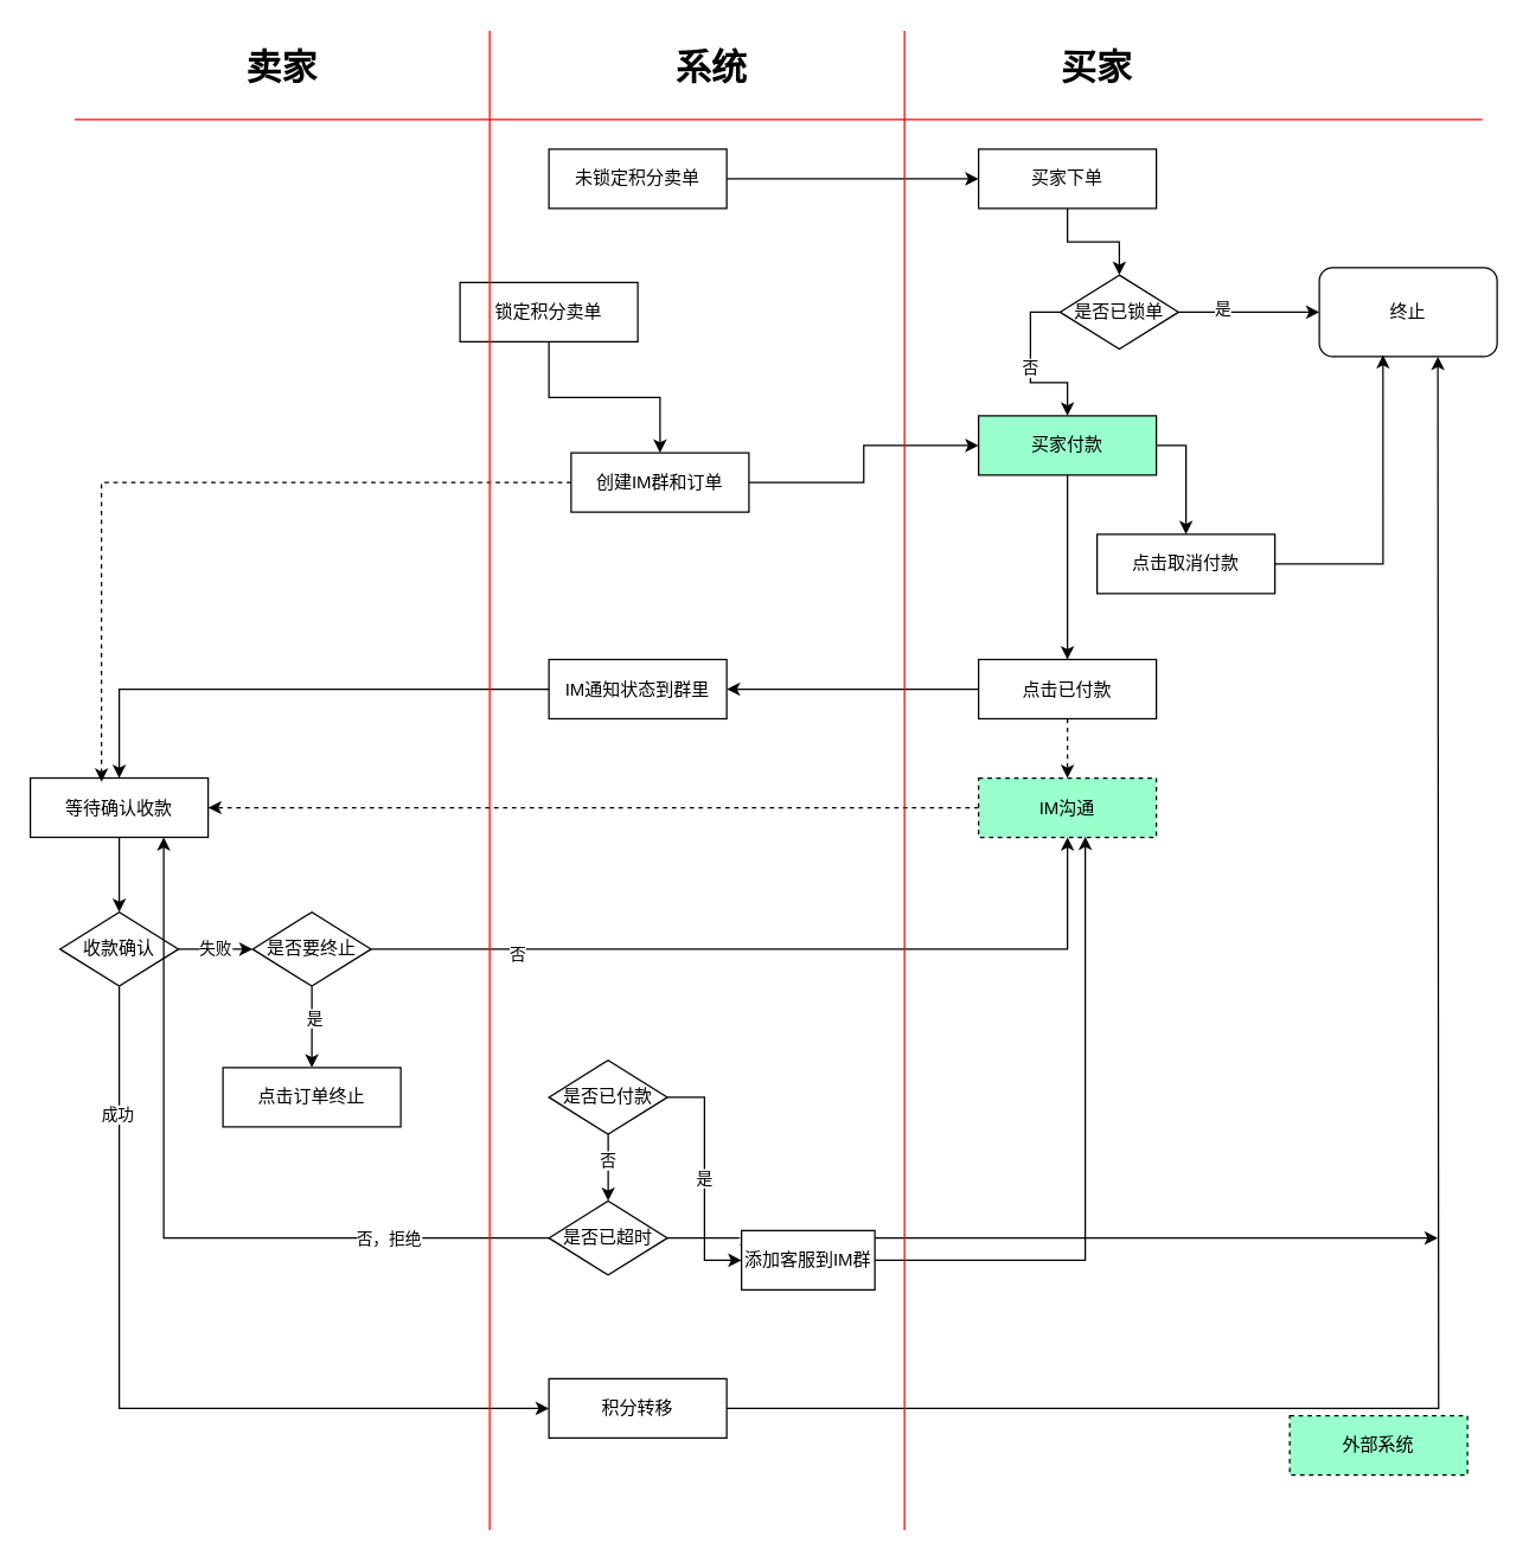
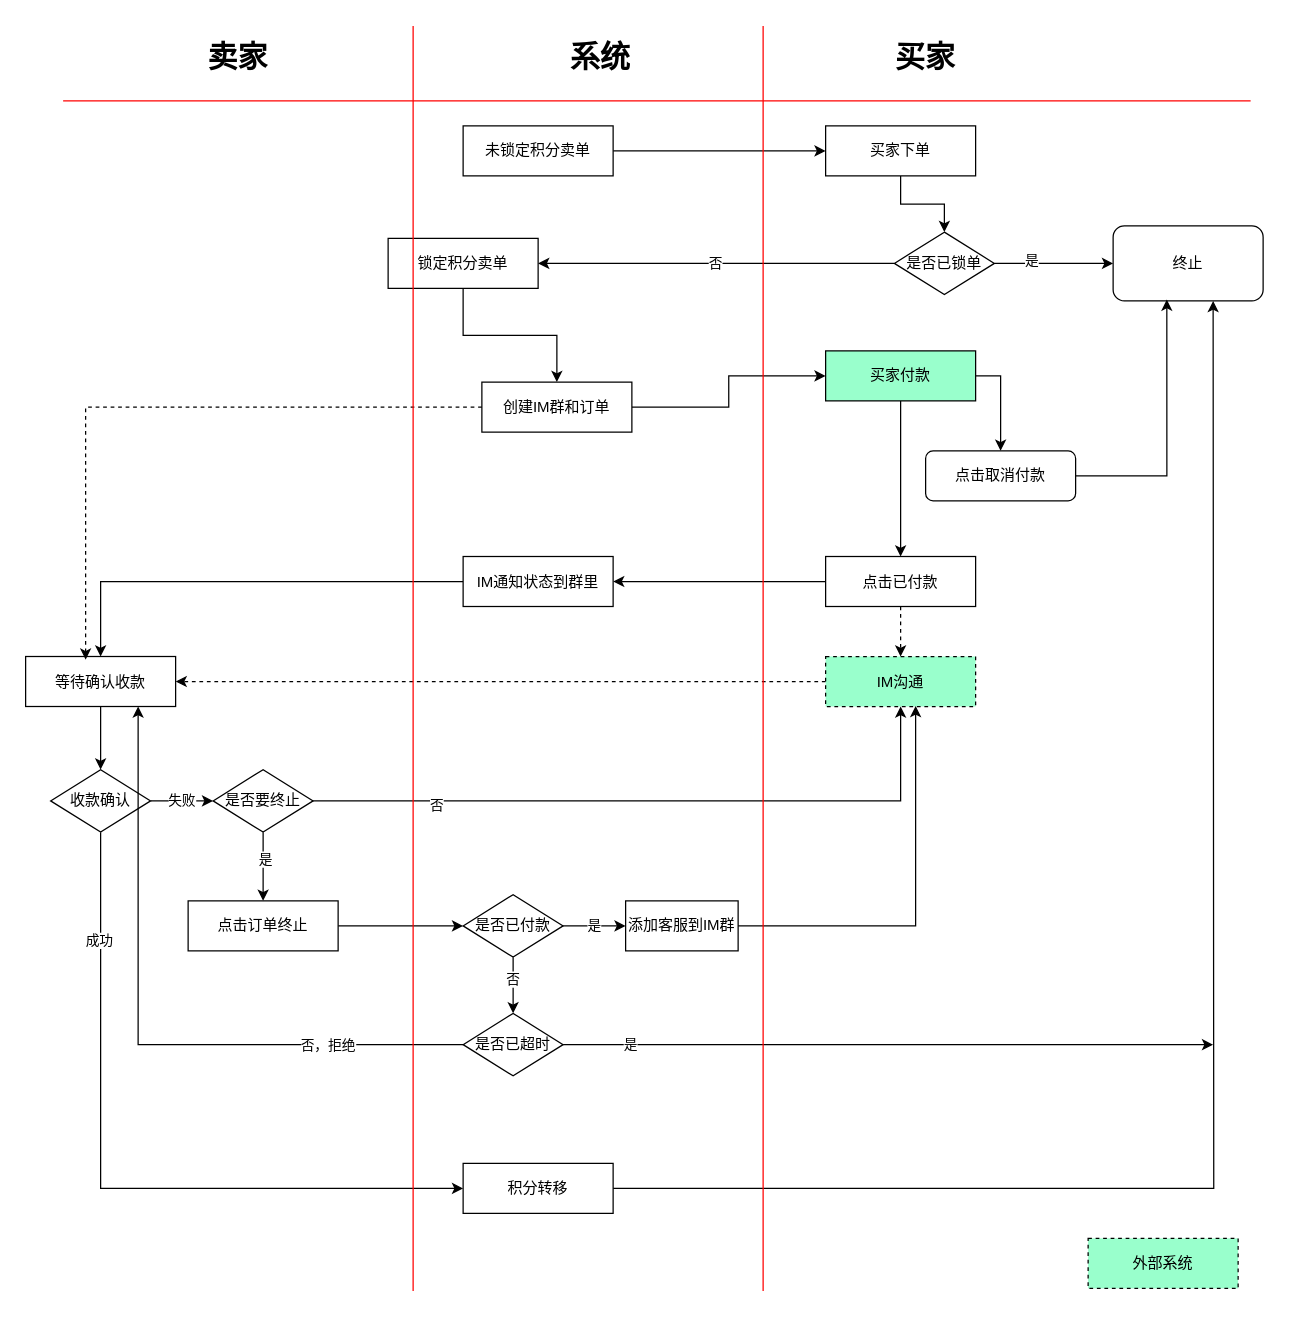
- <mxCell id="8" value="否" style="edgeStyle=orthogonalEdgeStyle;rounded=0;orthogonalLoop=1;jettySize=auto;html=1;exitX=0;exitY=0.5;exitDx=0;exitDy=0;" edge="1" parent="1" source="11" target="15"><mxGeometry relative="1" as="geometry" /></mxCell>
+ <mxCell id="8" value="否" style="edgeStyle=orthogonalEdgeStyle;rounded=0;orthogonalLoop=1;jettySize=auto;html=1;exitX=0;exitY=0.5;exitDx=0;exitDy=0;entryX=1;entryY=0.5;entryDx=0;entryDy=0;" edge="1" parent="1" source="11" target="7"><mxGeometry relative="1" as="geometry" /></mxCell>
- <mxCell id="27" value="点击取消付款" style="rounded=0;whiteSpace=wrap;html=1;" vertex="1" parent="1"><mxGeometry x="740" y="360" width="120" height="40" as="geometry" /></mxCell>
+ <mxCell id="27" value="点击取消付款" style="whiteSpace=wrap;html=1;rounded=1;" vertex="1" parent="1"><mxGeometry x="740" y="360" width="120" height="40" as="geometry" /></mxCell>
+ <mxCell id="41" style="edgeStyle=orthogonalEdgeStyle;rounded=0;orthogonalLoop=1;jettySize=auto;html=1;exitX=1;exitY=0.5;exitDx=0;exitDy=0;entryX=0.5;entryY=1;entryDx=0;entryDy=0;" edge="1" parent="1" source="42" target="46"><mxGeometry relative="1" as="geometry" /></mxCell>
- <mxCell id="52" value="添加客服到IM群" style="rounded=0;whiteSpace=wrap;html=1;" vertex="1" parent="1"><mxGeometry x="500" y="830" width="90" height="40" as="geometry" /></mxCell>
+ <mxCell id="52" value="添加客服到IM群" style="rounded=0;whiteSpace=wrap;html=1;" vertex="1" parent="1"><mxGeometry x="500" y="720" width="90" height="40" as="geometry" /></mxCell>
- <mxCell id="60" value="外部系统" style="rounded=0;whiteSpace=wrap;html=1;fillColor=#99FFCC;dashed=1;" vertex="1" parent="1"><mxGeometry x="870" y="955" width="120" height="40" as="geometry" /></mxCell>
+ <mxCell id="60" value="外部系统" style="rounded=0;whiteSpace=wrap;html=1;fillColor=#99FFCC;dashed=1;" vertex="1" parent="1"><mxGeometry x="870" y="990" width="120" height="40" as="geometry" /></mxCell>
